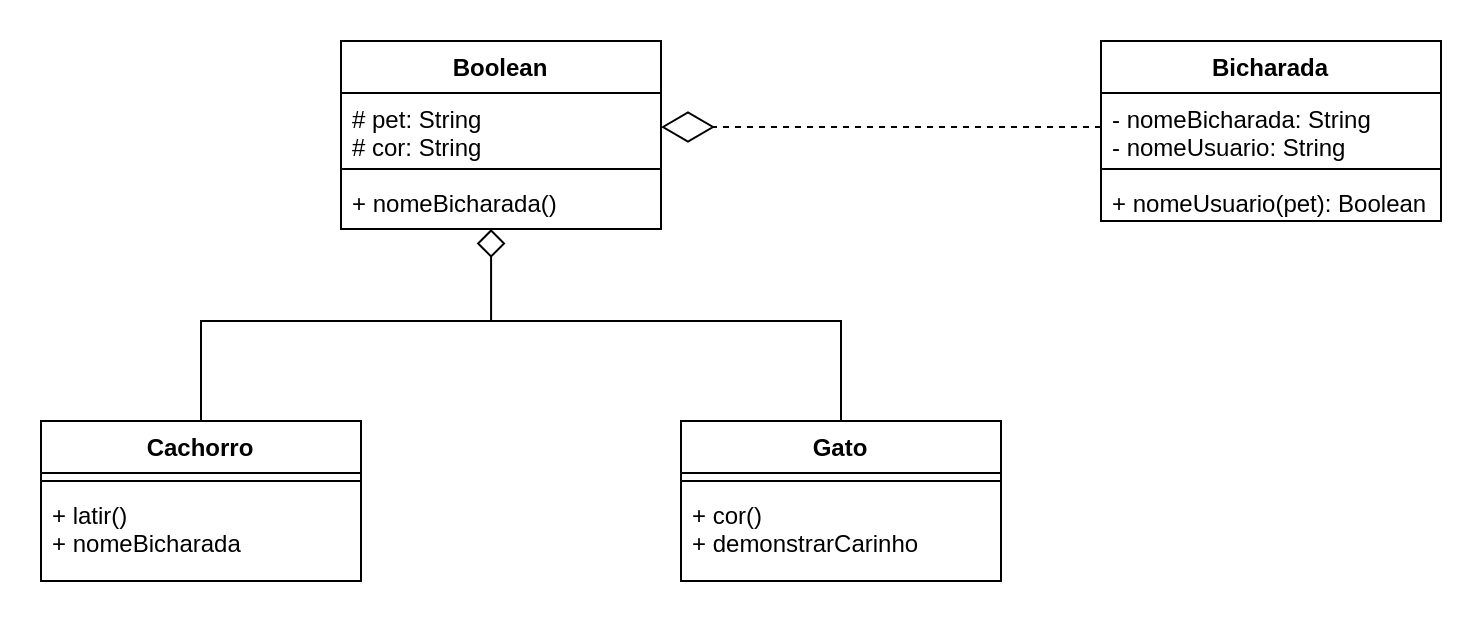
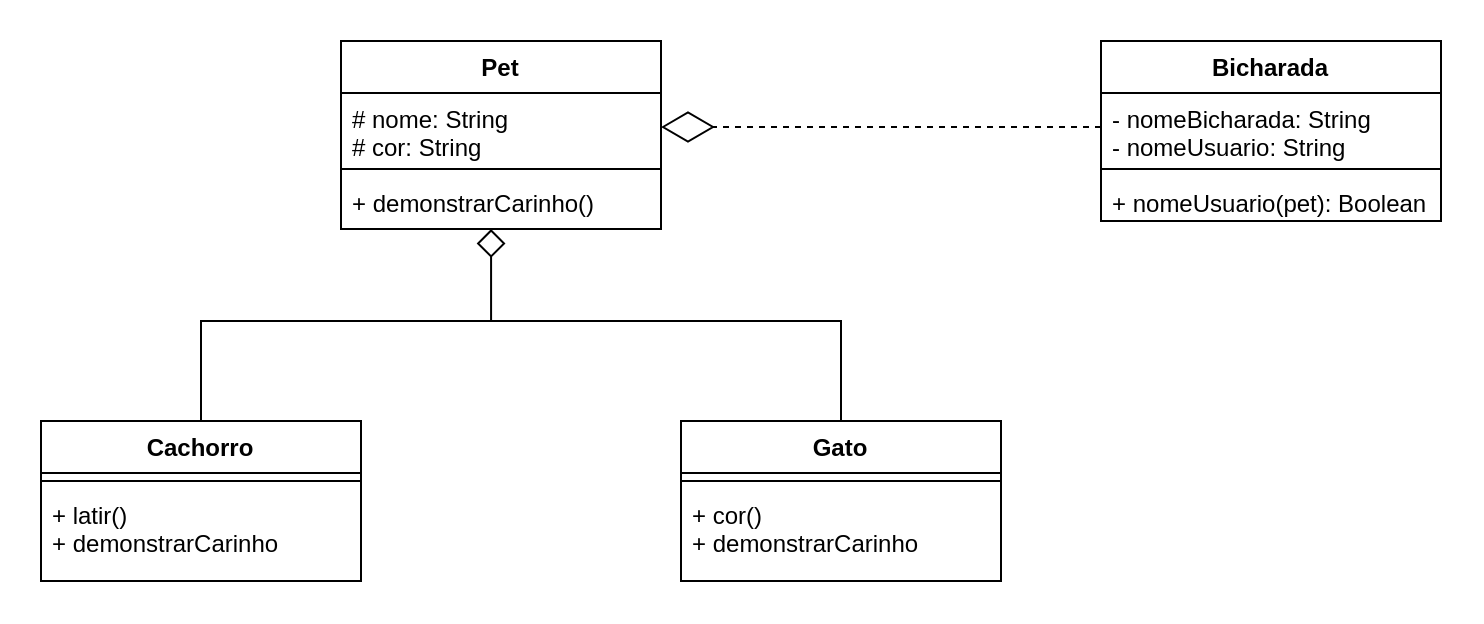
- <mxCell id="5" value="Boolean" style="swimlane;fontStyle=1;align=center;verticalAlign=top;childLayout=stackLayout;horizontal=1;startSize=26;horizontalStack=0;resizeParent=1;resizeParentMax=0;resizeLast=0;collapsible=1;marginBottom=0;" vertex="1" parent="1"><mxGeometry x="170" y="20" width="160" height="94" as="geometry" /></mxCell>
+ <mxCell id="5" value="Pet" style="swimlane;fontStyle=1;align=center;verticalAlign=top;childLayout=stackLayout;horizontal=1;startSize=26;horizontalStack=0;resizeParent=1;resizeParentMax=0;resizeLast=0;collapsible=1;marginBottom=0;" vertex="1" parent="1"><mxGeometry x="170" y="20" width="160" height="94" as="geometry" /></mxCell>
- <mxCell id="6" value="# pet: String&#10;# cor: String&#10;" style="text;strokeColor=none;fillColor=none;align=left;verticalAlign=top;spacingLeft=4;spacingRight=4;overflow=hidden;rotatable=0;points=[[0,0.5],[1,0.5]];portConstraint=eastwest;" vertex="1" parent="5"><mxGeometry y="26" width="160" height="34" as="geometry" /></mxCell>
+ <mxCell id="6" value="# nome: String&#10;# cor: String&#10;" style="text;strokeColor=none;fillColor=none;align=left;verticalAlign=top;spacingLeft=4;spacingRight=4;overflow=hidden;rotatable=0;points=[[0,0.5],[1,0.5]];portConstraint=eastwest;" vertex="1" parent="5"><mxGeometry y="26" width="160" height="34" as="geometry" /></mxCell>
- <mxCell id="8" value="+ nomeBicharada()" style="text;strokeColor=none;fillColor=none;align=left;verticalAlign=top;spacingLeft=4;spacingRight=4;overflow=hidden;rotatable=0;points=[[0,0.5],[1,0.5]];portConstraint=eastwest;" vertex="1" parent="5"><mxGeometry y="68" width="160" height="26" as="geometry" /></mxCell>
+ <mxCell id="8" value="+ demonstrarCarinho()" style="text;strokeColor=none;fillColor=none;align=left;verticalAlign=top;spacingLeft=4;spacingRight=4;overflow=hidden;rotatable=0;points=[[0,0.5],[1,0.5]];portConstraint=eastwest;" vertex="1" parent="5"><mxGeometry y="68" width="160" height="26" as="geometry" /></mxCell>
- <mxCell id="4" value="+ latir()&#10;+ nomeBicharada" style="text;strokeColor=none;fillColor=none;align=left;verticalAlign=top;spacingLeft=4;spacingRight=4;overflow=hidden;rotatable=0;points=[[0,0.5],[1,0.5]];portConstraint=eastwest;" vertex="1" parent="2"><mxGeometry y="34" width="160" height="46" as="geometry" /></mxCell>
+ <mxCell id="4" value="+ latir()&#10;+ demonstrarCarinho" style="text;strokeColor=none;fillColor=none;align=left;verticalAlign=top;spacingLeft=4;spacingRight=4;overflow=hidden;rotatable=0;points=[[0,0.5],[1,0.5]];portConstraint=eastwest;" vertex="1" parent="2"><mxGeometry y="34" width="160" height="46" as="geometry" /></mxCell>
